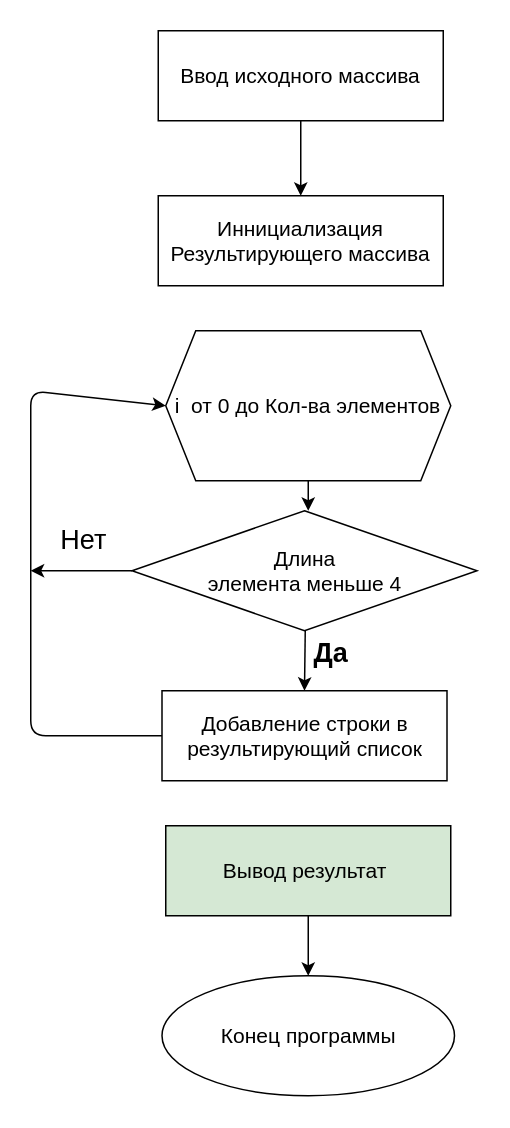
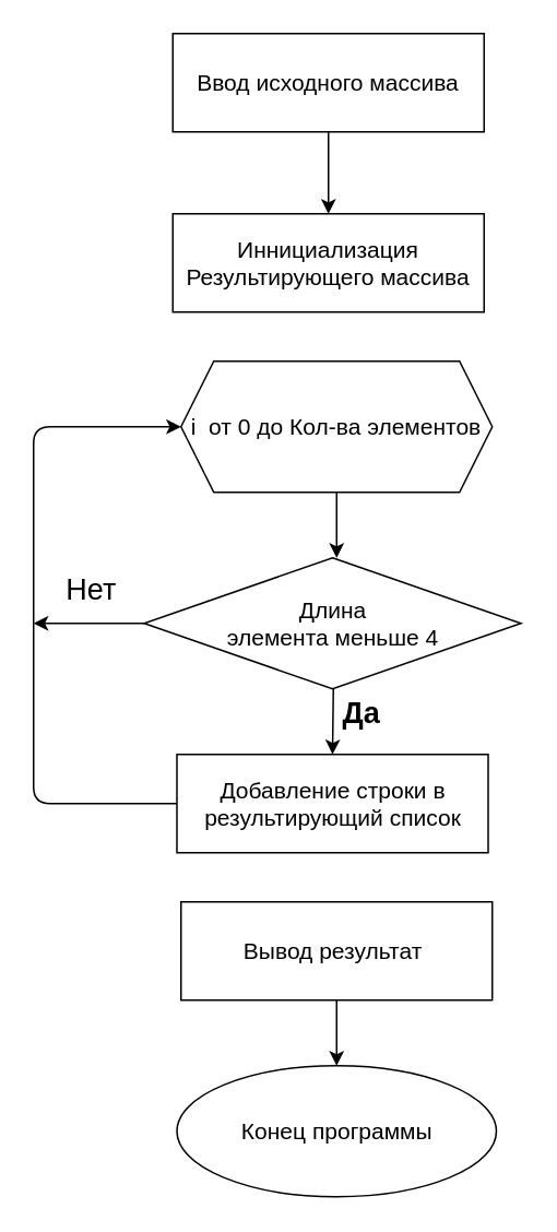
- <mxCell id="12" value="i&amp;nbsp; от 0 до Кол-ва элементов" style="shape=hexagon;perimeter=hexagonPerimeter2;whiteSpace=wrap;html=1;fixedSize=1;fontSize=14;" vertex="1" parent="1"><mxGeometry x="110" y="220" width="190" height="100" as="geometry" /></mxCell>
+ <mxCell id="12" value="i&amp;nbsp; от 0 до Кол-ва элементов" style="shape=hexagon;perimeter=hexagonPerimeter2;whiteSpace=wrap;html=1;fixedSize=1;fontSize=14;" vertex="1" parent="1"><mxGeometry x="110" y="220" width="190" height="80" as="geometry" /></mxCell>
- <mxCell id="7" value="Вывод результат&amp;nbsp;" style="whiteSpace=wrap;html=1;fontSize=14;fillColor=#d5e8d4;" vertex="1" parent="1"><mxGeometry x="110" y="550" width="190" height="60" as="geometry" /></mxCell>
+ <mxCell id="7" value="Вывод результат&amp;nbsp;" style="whiteSpace=wrap;html=1;fontSize=14;" vertex="1" parent="1"><mxGeometry x="110" y="550" width="190" height="60" as="geometry" /></mxCell>
